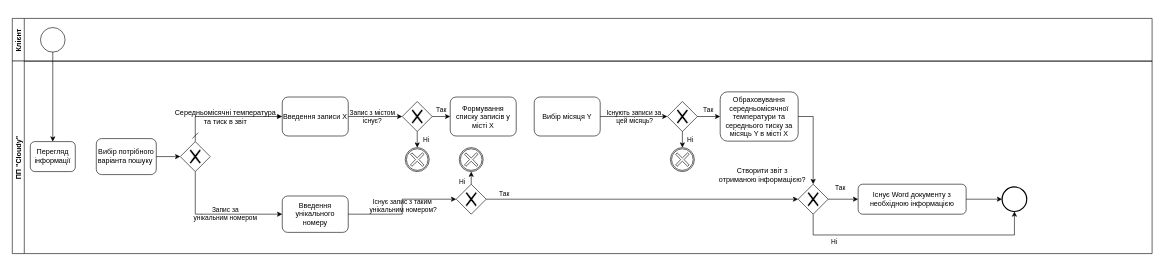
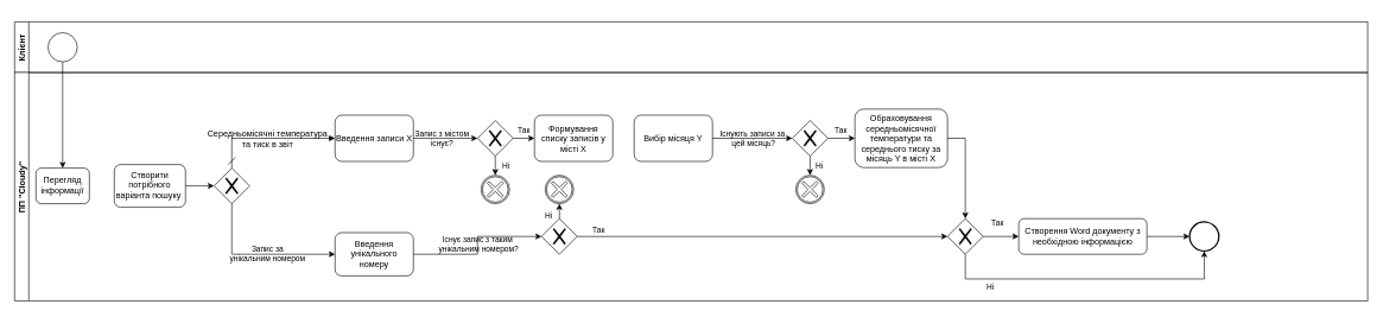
- <mxCell id="26" value="Вибір потрібного варіанта пошуку&amp;nbsp;" style="shape=ext;rounded=1;html=1;whiteSpace=wrap;" parent="21" vertex="1"><mxGeometry x="140" y="129.34" width="100" height="60" as="geometry" /></mxCell>
+ <mxCell id="26" value="Створити потрібного варіанта пошуку&amp;nbsp;" style="shape=ext;rounded=1;html=1;whiteSpace=wrap;" parent="21" vertex="1"><mxGeometry x="140" y="129.34" width="100" height="60" as="geometry" /></mxCell>
- <mxCell id="13" value="Створити звіт з &lt;br&gt;отриманою інформацією?" style="text;html=1;align=center;verticalAlign=middle;resizable=0;points=[];autosize=1;" vertex="1" parent="2"><mxGeometry x="1170" y="255.67" width="160" height="30" as="geometry" /></mxCell>
- <mxCell id="24" value="Існує Word документу з необхідною інформацією" style="shape=ext;rounded=1;html=1;whiteSpace=wrap;" parent="21" vertex="1"><mxGeometry x="1410" y="205.34" width="180" height="50" as="geometry" /></mxCell>
+ <mxCell id="24" value="Створення Word документу з необхідною інформацією" style="shape=ext;rounded=1;html=1;whiteSpace=wrap;" parent="21" vertex="1"><mxGeometry x="1410" y="205.34" width="180" height="50" as="geometry" /></mxCell>
